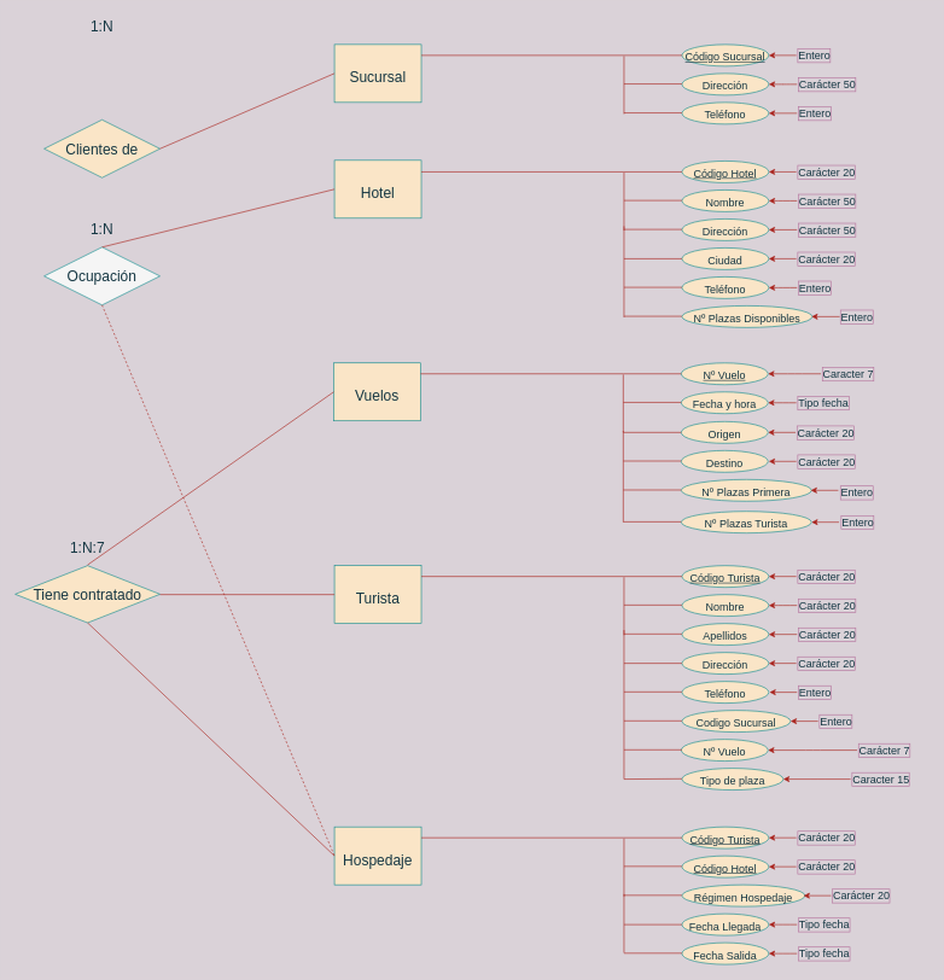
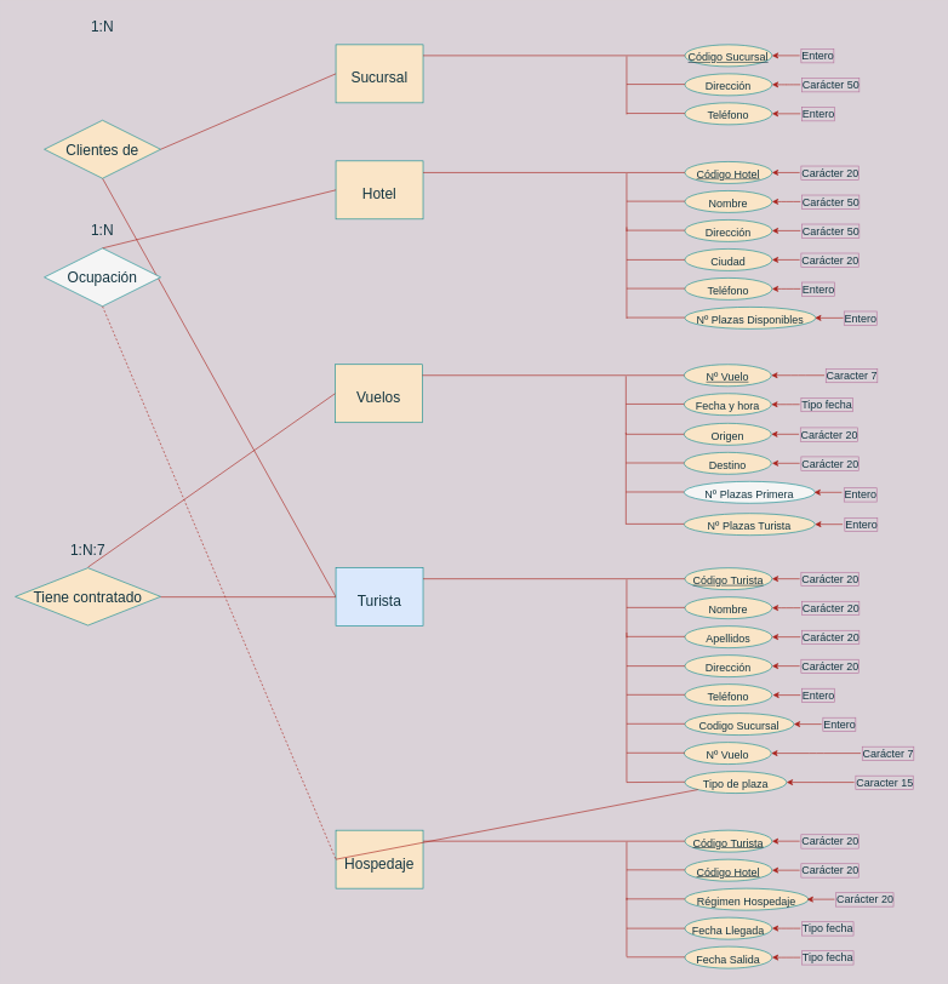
+ <mxCell id="2" value="" style="endArrow=none;html=1;rounded=1;sketch=0;fontSize=20;fontColor=#143642;strokeColor=#A8201A;fillColor=#FAE5C7;curved=0;exitX=0.5;exitY=1;exitDx=0;exitDy=0;entryX=0;entryY=0.5;entryDx=0;entryDy=0;" edge="1" parent="1" source="141" target="44"><mxGeometry width="50" height="50" relative="1" as="geometry"><mxPoint x="120" y="220" as="sourcePoint" /><mxPoint x="460" y="1183.529" as="targetPoint" /></mxGeometry></mxCell>
- <mxCell id="36" value="&lt;span style=&quot;font-size: 15px&quot;&gt;Nº Plazas Primera&lt;br&gt;&lt;/span&gt;" style="ellipse;whiteSpace=wrap;html=1;rounded=0;sketch=0;fontSize=20;fontColor=#143642;strokeColor=#0F8B8D;fillColor=#FAE5C7;verticalAlign=middle;" vertex="1" parent="1"><mxGeometry x="940" y="662" width="180" height="30" as="geometry" /></mxCell>
+ <mxCell id="36" value="&lt;span style=&quot;font-size: 15px&quot;&gt;Nº Plazas Primera&lt;br&gt;&lt;/span&gt;" style="ellipse;whiteSpace=wrap;html=1;rounded=0;sketch=0;fontSize=20;fontColor=#143642;strokeColor=#0F8B8D;fillColor=#f5f5f5;verticalAlign=middle;" vertex="1" parent="1"><mxGeometry x="940" y="662" width="180" height="30" as="geometry" /></mxCell>
- <mxCell id="44" value="&lt;font style=&quot;font-size: 20px&quot;&gt;Turista&lt;/font&gt;" style="rounded=0;whiteSpace=wrap;html=1;sketch=0;fontSize=35;fontColor=#143642;strokeColor=#0F8B8D;fillColor=#FAE5C7;" vertex="1" parent="1"><mxGeometry x="461" y="781" width="120" height="80" as="geometry" /></mxCell>
+ <mxCell id="44" value="&lt;font style=&quot;font-size: 20px&quot;&gt;Turista&lt;/font&gt;" style="rounded=0;whiteSpace=wrap;html=1;sketch=0;fontSize=35;fontColor=#143642;strokeColor=#0F8B8D;fillColor=#dae8fc;" vertex="1" parent="1"><mxGeometry x="461" y="781" width="120" height="80" as="geometry" /></mxCell>
- <mxCell id="136" value="" style="endArrow=none;html=1;rounded=1;sketch=0;fontSize=20;fontColor=#143642;strokeColor=#A8201A;fillColor=#FAE5C7;curved=0;exitX=0;exitY=0.5;exitDx=0;exitDy=0;entryX=0.5;entryY=1;entryDx=0;entryDy=0;" edge="1" parent="1" source="64" target="134"><mxGeometry width="50" height="50" relative="1" as="geometry"><mxPoint x="540" y="830" as="sourcePoint" /><mxPoint x="590" y="780" as="targetPoint" /></mxGeometry></mxCell>
+ <mxCell id="136" value="" style="endArrow=none;html=1;rounded=1;sketch=0;fontSize=20;fontColor=#143642;strokeColor=#A8201A;fillColor=#FAE5C7;curved=0;exitX=0;exitY=0.5;exitDx=0;exitDy=0;" edge="1" parent="1" source="64" target="62"><mxGeometry width="50" height="50" relative="1" as="geometry"><mxPoint x="540" y="830" as="sourcePoint" /><mxPoint x="590" y="780" as="targetPoint" /></mxGeometry></mxCell>
